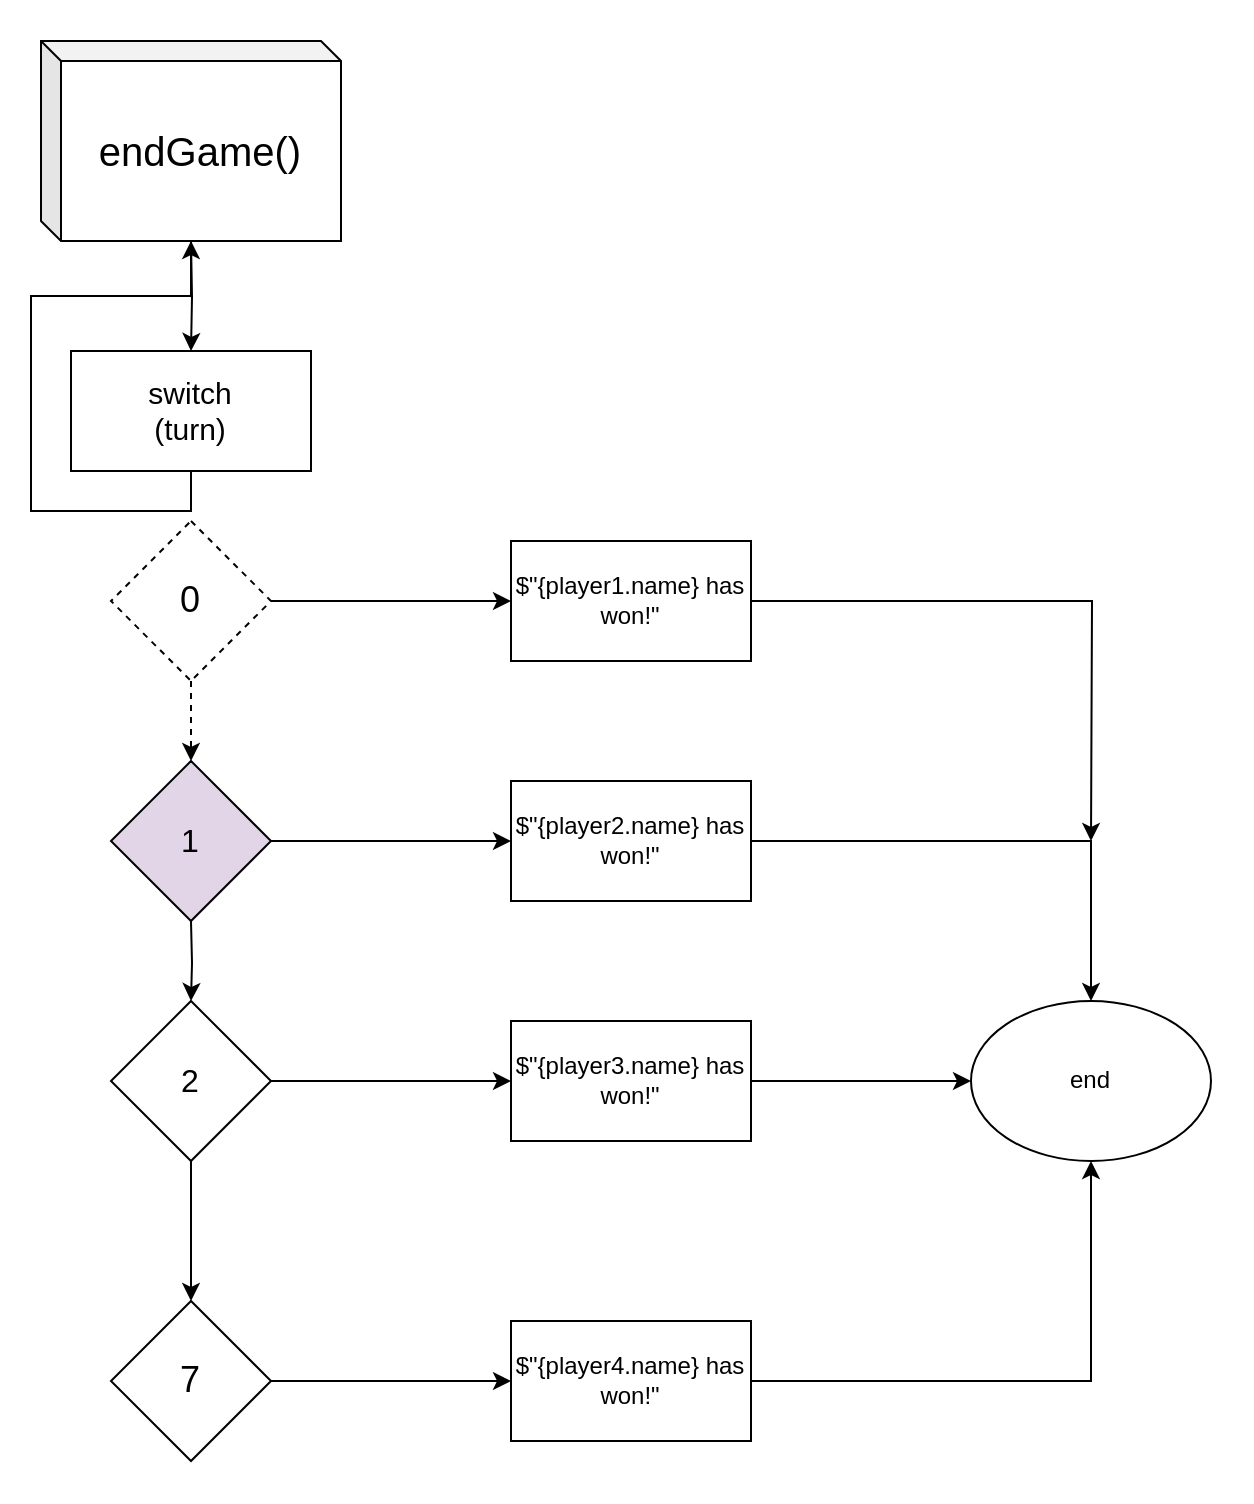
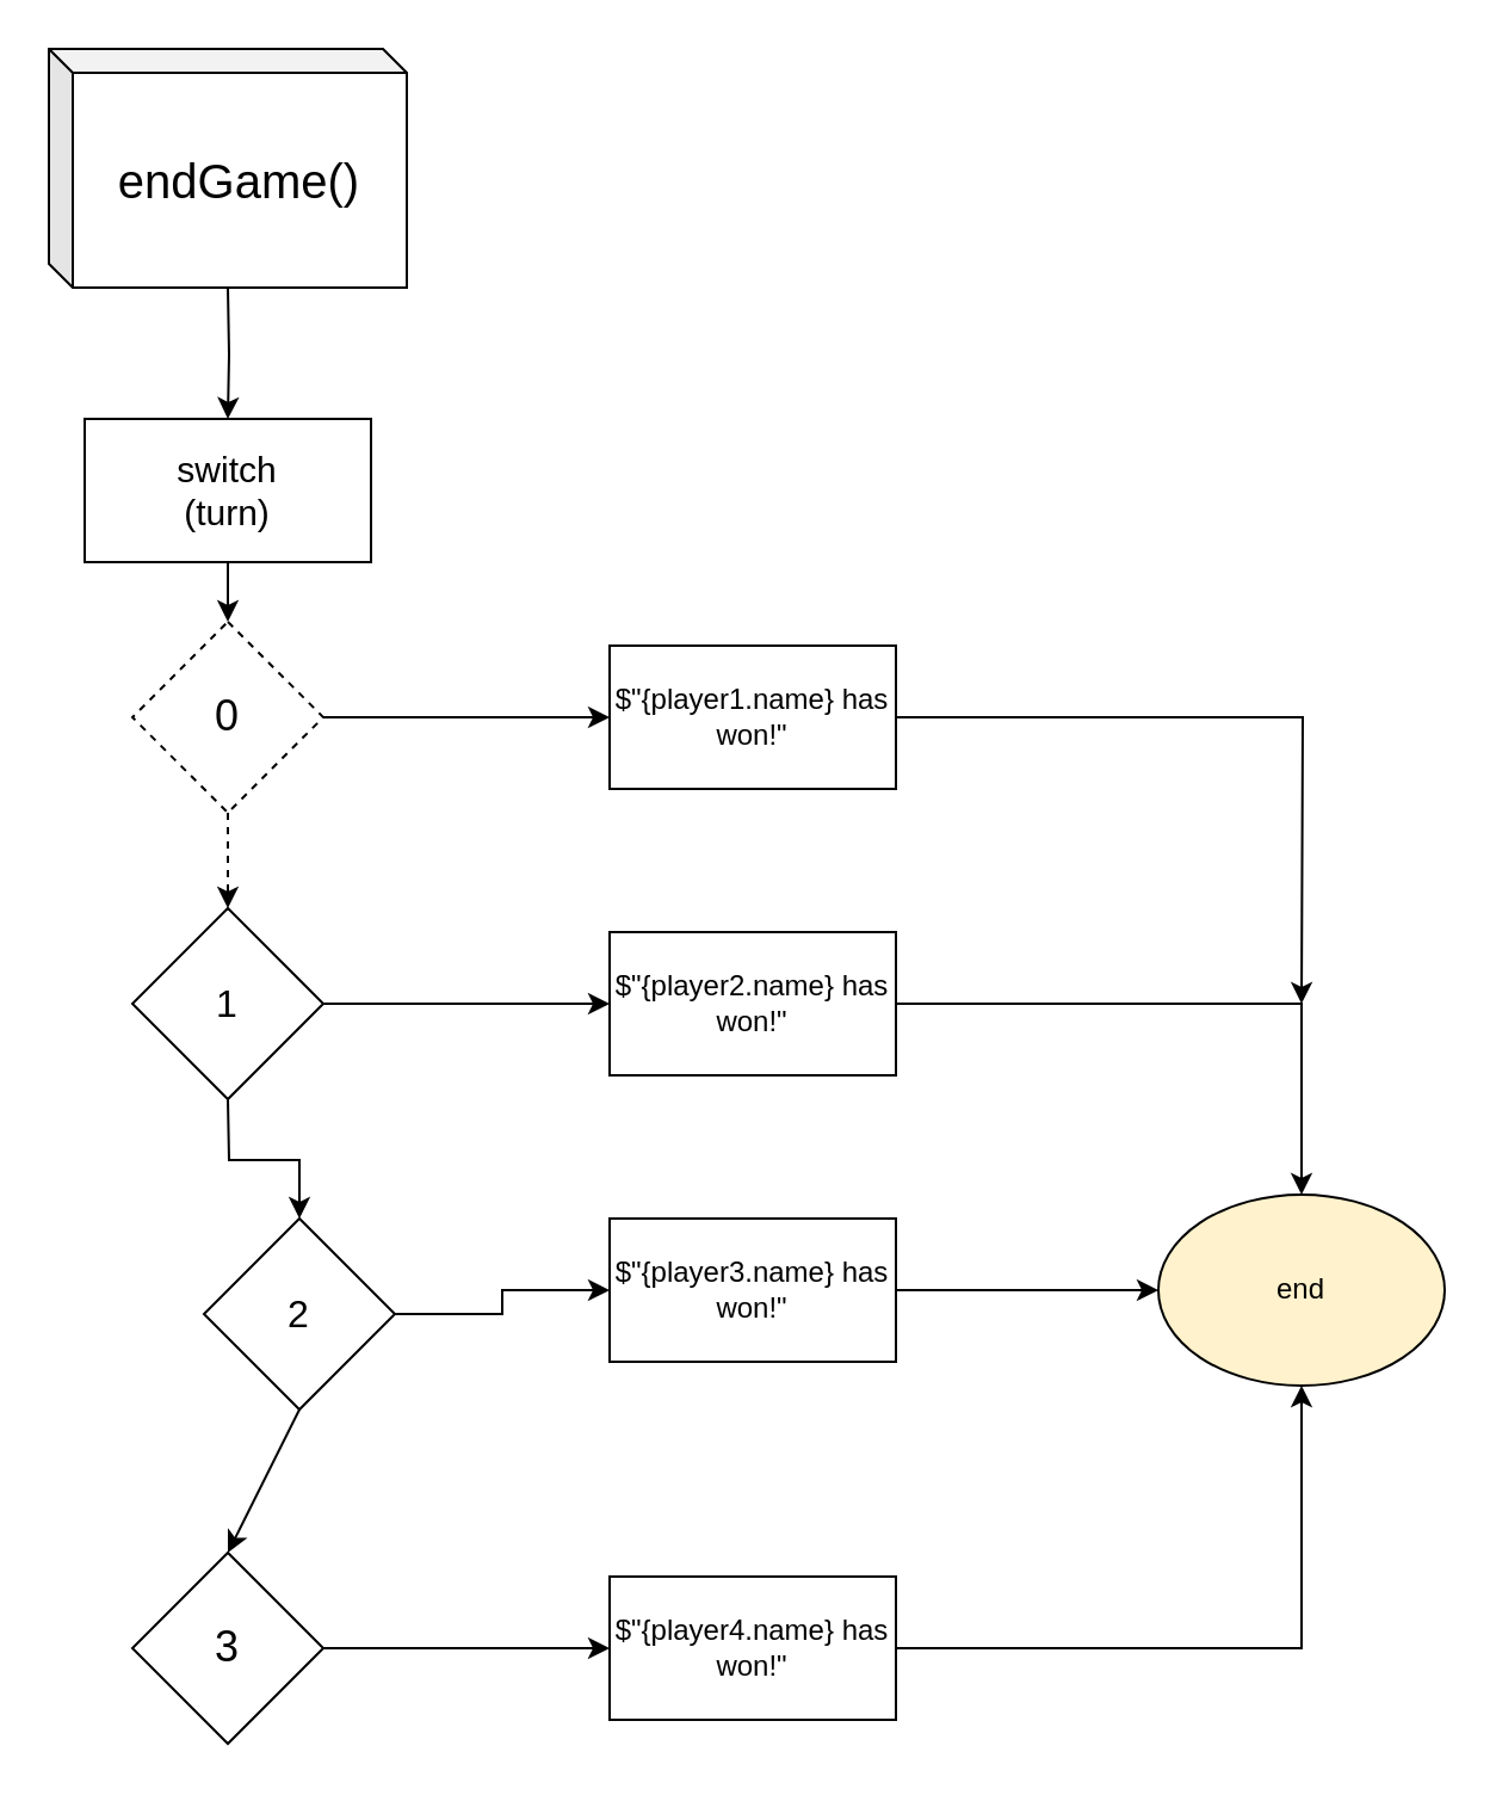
- <mxCell id="3" style="edgeStyle=orthogonalEdgeStyle;rounded=0;orthogonalLoop=1;jettySize=auto;html=1;exitX=0.5;exitY=1;exitDx=0;exitDy=0;" parent="1" source="4" target="25" edge="1"><mxGeometry relative="1" as="geometry"><mxPoint x="95" y="250" as="targetPoint" /></mxGeometry></mxCell>
+ <mxCell id="3" style="edgeStyle=orthogonalEdgeStyle;rounded=0;orthogonalLoop=1;jettySize=auto;html=1;exitX=0.5;exitY=1;exitDx=0;exitDy=0;entryX=0.5;entryY=0;entryDx=0;entryDy=0;" parent="1" source="4" target="7" edge="1"><mxGeometry relative="1" as="geometry"><mxPoint x="95" y="250" as="targetPoint" /></mxGeometry></mxCell>
- <mxCell id="9" value="&lt;font style=&quot;font-size: 16px&quot;&gt;1&lt;/font&gt;" style="rhombus;whiteSpace=wrap;html=1;fillColor=#e1d5e7;" parent="1" vertex="1"><mxGeometry x="55" y="380" width="80" height="80" as="geometry" /></mxCell>
+ <mxCell id="9" value="&lt;font style=&quot;font-size: 16px&quot;&gt;1&lt;/font&gt;" style="rhombus;whiteSpace=wrap;html=1;" parent="1" vertex="1"><mxGeometry x="55" y="380" width="80" height="80" as="geometry" /></mxCell>
- <mxCell id="12" value="&lt;font style=&quot;font-size: 16px&quot;&gt;2&lt;/font&gt;" style="rhombus;whiteSpace=wrap;html=1;" parent="1" vertex="1"><mxGeometry x="55" y="500" width="80" height="80" as="geometry" /></mxCell>
+ <mxCell id="12" value="&lt;font style=&quot;font-size: 16px&quot;&gt;2&lt;/font&gt;" style="rhombus;whiteSpace=wrap;html=1;" parent="1" vertex="1"><mxGeometry x="85" y="510" width="80" height="80" as="geometry" /></mxCell>
- <mxCell id="24" value="end" style="ellipse;whiteSpace=wrap;html=1;" parent="1" vertex="1"><mxGeometry x="485" y="500" width="120" height="80" as="geometry" /></mxCell>
+ <mxCell id="24" value="end" style="ellipse;whiteSpace=wrap;html=1;fillColor=#fff2cc;" parent="1" vertex="1"><mxGeometry x="485" y="500" width="120" height="80" as="geometry" /></mxCell>
- <mxCell id="14" value="&lt;font style=&quot;font-size: 18px&quot;&gt;7&lt;/font&gt;" style="rhombus;whiteSpace=wrap;html=1;direction=south;" parent="1" vertex="1"><mxGeometry x="55" y="650" width="80" height="80" as="geometry" /></mxCell>
+ <mxCell id="14" value="&lt;font style=&quot;font-size: 18px&quot;&gt;3&lt;/font&gt;" style="rhombus;whiteSpace=wrap;html=1;direction=south;" parent="1" vertex="1"><mxGeometry x="55" y="650" width="80" height="80" as="geometry" /></mxCell>
